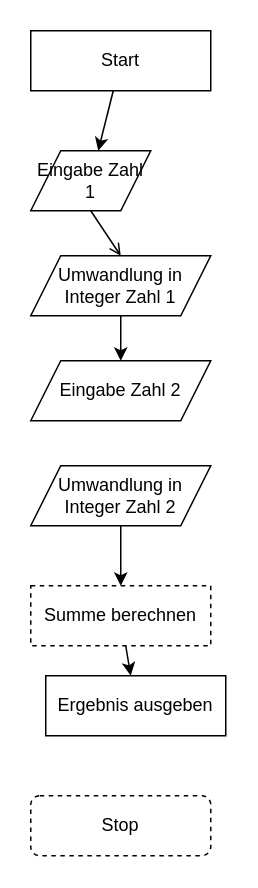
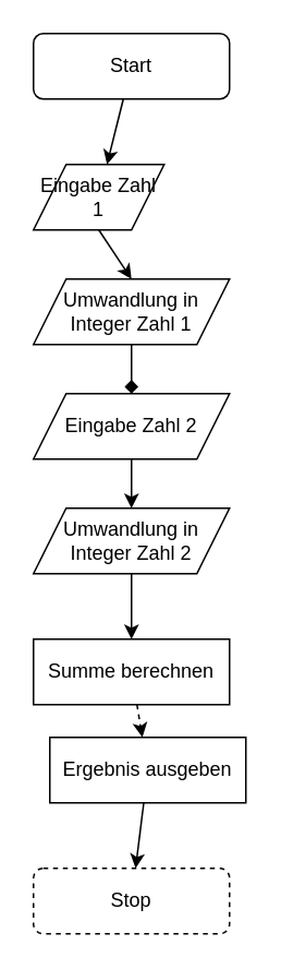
- <mxCell id="3" value="Start" style="whiteSpace=wrap;html=1;rounded=0;" parent="1" vertex="1"><mxGeometry x="20" y="20" width="120" height="40" as="geometry" /></mxCell>
+ <mxCell id="3" value="Start" style="rounded=1;whiteSpace=wrap;html=1;" parent="1" vertex="1"><mxGeometry x="20" y="20" width="120" height="40" as="geometry" /></mxCell>
- <mxCell id="13" value="" style="endArrow=open;html=1;exitX=0.5;exitY=1;exitDx=0;exitDy=0;entryX=0.5;entryY=0;entryDx=0;entryDy=0;" edge="1" parent="1" source="5" target="11"><mxGeometry width="50" height="50" relative="1" as="geometry"><mxPoint x="190" y="230" as="sourcePoint" /><mxPoint x="240" y="180" as="targetPoint" /></mxGeometry></mxCell>
+ <mxCell id="13" value="" style="endArrow=classic;html=1;exitX=0.5;exitY=1;exitDx=0;exitDy=0;entryX=0.5;entryY=0;entryDx=0;entryDy=0;" edge="1" parent="1" source="5" target="11"><mxGeometry width="50" height="50" relative="1" as="geometry"><mxPoint x="190" y="230" as="sourcePoint" /><mxPoint x="240" y="180" as="targetPoint" /></mxGeometry></mxCell>
- <mxCell id="14" value="" style="endArrow=classic;html=1;entryX=0.5;entryY=0;entryDx=0;entryDy=0;exitX=0.5;exitY=1;exitDx=0;exitDy=0;" edge="1" parent="1" source="11" target="6"><mxGeometry width="50" height="50" relative="1" as="geometry"><mxPoint x="300" y="210" as="sourcePoint" /><mxPoint x="100" y="190" as="targetPoint" /></mxGeometry></mxCell>
+ <mxCell id="14" value="" style="endArrow=diamond;html=1;entryX=0.5;entryY=0;entryDx=0;entryDy=0;exitX=0.5;exitY=1;exitDx=0;exitDy=0;" edge="1" parent="1" source="11" target="6"><mxGeometry width="50" height="50" relative="1" as="geometry"><mxPoint x="300" y="210" as="sourcePoint" /><mxPoint x="100" y="190" as="targetPoint" /></mxGeometry></mxCell>
+ <mxCell id="15" value="" style="endArrow=classic;html=1;exitX=0.5;exitY=1;exitDx=0;exitDy=0;entryX=0.5;entryY=0;entryDx=0;entryDy=0;" edge="1" parent="1" source="6" target="12"><mxGeometry width="50" height="50" relative="1" as="geometry"><mxPoint x="110" y="170" as="sourcePoint" /><mxPoint x="110" y="200" as="targetPoint" /></mxGeometry></mxCell>
- <mxCell id="8" value="Summe berechnen" style="rounded=0;whiteSpace=wrap;html=1;dashed=1;" parent="1" vertex="1"><mxGeometry x="20" y="390" width="120" height="40" as="geometry" /></mxCell>
+ <mxCell id="8" value="Summe berechnen" style="rounded=0;whiteSpace=wrap;html=1;" parent="1" vertex="1"><mxGeometry x="20" y="390" width="120" height="40" as="geometry" /></mxCell>
- <mxCell id="7" value="" style="edgeStyle=none;html=1;" parent="1" source="8" target="10" edge="1"><mxGeometry relative="1" as="geometry" /></mxCell>
+ <mxCell id="7" value="" style="edgeStyle=none;html=1;dashed=1;" parent="1" source="8" target="10" edge="1"><mxGeometry relative="1" as="geometry" /></mxCell>
+ <mxCell id="9" value="" style="edgeStyle=none;html=1;" parent="1" source="10" target="4" edge="1"><mxGeometry relative="1" as="geometry" /></mxCell>
